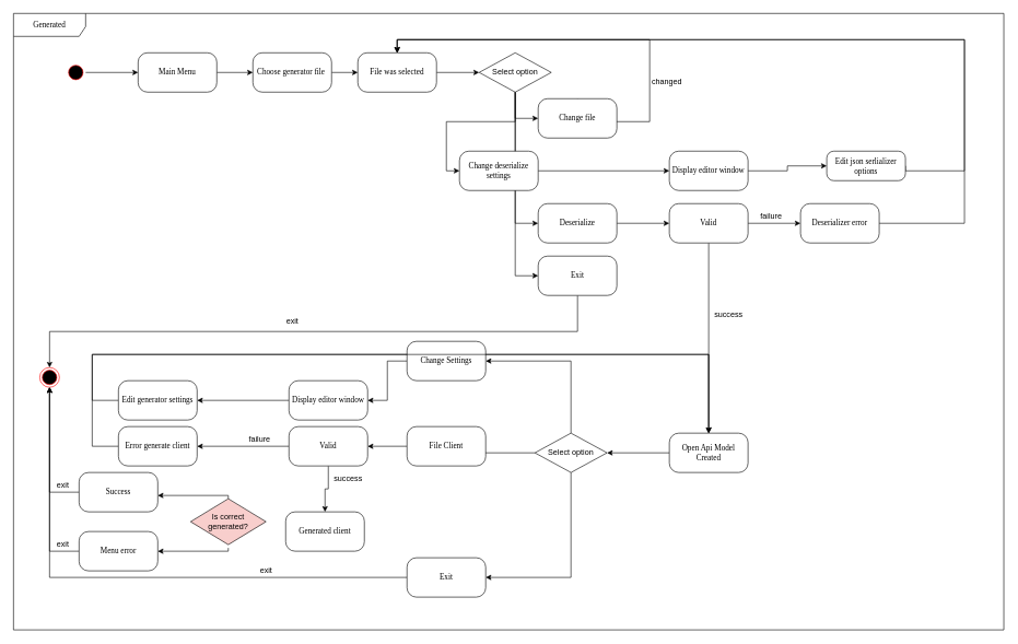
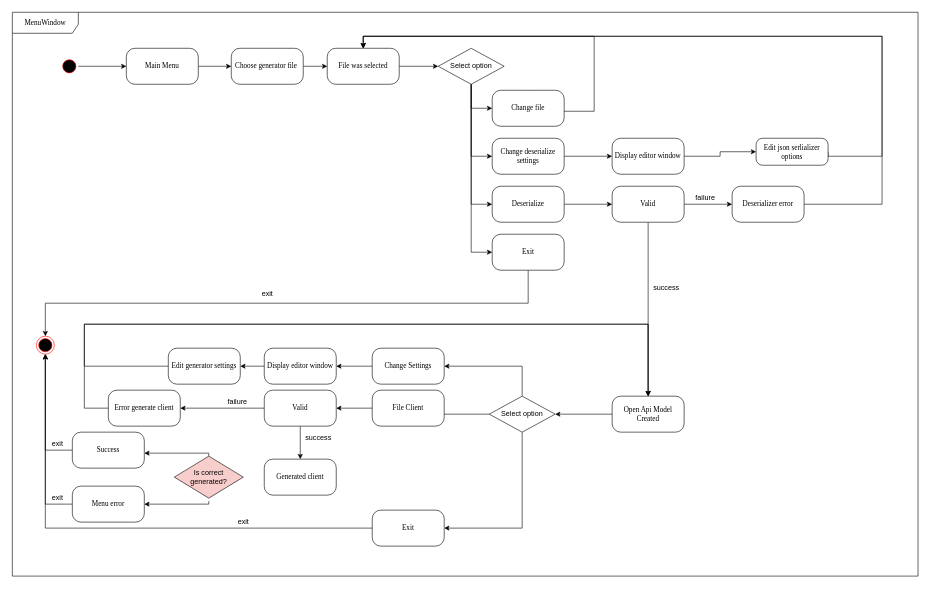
- <mxCell id="21" value="Generated" style="shape=umlFrame;whiteSpace=wrap;html=1;rounded=1;shadow=0;comic=0;labelBackgroundColor=none;strokeWidth=1;fontFamily=Verdana;fontSize=12;align=center;width=110;height=35;" parent="1" vertex="1"><mxGeometry x="20" y="20" width="1510" height="940" as="geometry" /></mxCell>
+ <mxCell id="21" value="MenuWindow" style="shape=umlFrame;whiteSpace=wrap;html=1;rounded=1;shadow=0;comic=0;labelBackgroundColor=none;strokeWidth=1;fontFamily=Verdana;fontSize=12;align=center;width=110;height=35;" parent="1" vertex="1"><mxGeometry x="20" y="20" width="1510" height="940" as="geometry" /></mxCell>
- <mxCell id="37" value="changed" style="text;html=1;align=center;verticalAlign=middle;resizable=0;points=[];autosize=1;" vertex="1" parent="1"><mxGeometry x="986" y="114" width="60" height="20" as="geometry" /></mxCell>
- <mxCell id="30" value="Change deserialize settings" style="rounded=1;whiteSpace=wrap;html=1;arcSize=24;shadow=0;comic=0;labelBackgroundColor=none;fontFamily=Verdana;fontSize=12;align=center;" vertex="1" parent="1"><mxGeometry x="700" y="230" width="120" height="60" as="geometry" /></mxCell>
+ <mxCell id="30" value="Change deserialize settings" style="rounded=1;whiteSpace=wrap;html=1;arcSize=24;shadow=0;comic=0;labelBackgroundColor=none;fontFamily=Verdana;fontSize=12;align=center;" vertex="1" parent="1"><mxGeometry x="820" y="230" width="120" height="60" as="geometry" /></mxCell>
- <mxCell id="53" value="Change Settings" style="rounded=1;whiteSpace=wrap;html=1;arcSize=24;shadow=0;comic=0;labelBackgroundColor=none;fontFamily=Verdana;fontSize=12;align=center;" vertex="1" parent="1"><mxGeometry x="620" y="520" width="120" height="60" as="geometry" /></mxCell>
+ <mxCell id="53" value="Change Settings" style="rounded=1;whiteSpace=wrap;html=1;arcSize=24;shadow=0;comic=0;labelBackgroundColor=none;fontFamily=Verdana;fontSize=12;align=center;" vertex="1" parent="1"><mxGeometry x="620" y="580" width="120" height="60" as="geometry" /></mxCell>
- <mxCell id="57" value="Edit generator settings" style="rounded=1;whiteSpace=wrap;html=1;arcSize=24;shadow=0;comic=0;labelBackgroundColor=none;fontFamily=Verdana;fontSize=12;align=center;" vertex="1" parent="1"><mxGeometry x="180" y="580" width="120" height="60" as="geometry" /></mxCell>
+ <mxCell id="57" value="Edit generator settings" style="rounded=1;whiteSpace=wrap;html=1;arcSize=24;shadow=0;comic=0;labelBackgroundColor=none;fontFamily=Verdana;fontSize=12;align=center;" vertex="1" parent="1"><mxGeometry x="280" y="580" width="120" height="60" as="geometry" /></mxCell>
- <mxCell id="51" value="Generated client" style="rounded=1;whiteSpace=wrap;html=1;arcSize=24;shadow=0;comic=0;labelBackgroundColor=none;fontFamily=Verdana;fontSize=12;align=center;" vertex="1" parent="1"><mxGeometry x="435" y="780" width="120" height="60" as="geometry" /></mxCell>
+ <mxCell id="51" value="Generated client" style="rounded=1;whiteSpace=wrap;html=1;arcSize=24;shadow=0;comic=0;labelBackgroundColor=none;fontFamily=Verdana;fontSize=12;align=center;" vertex="1" parent="1"><mxGeometry x="440" y="765" width="120" height="60" as="geometry" /></mxCell>
